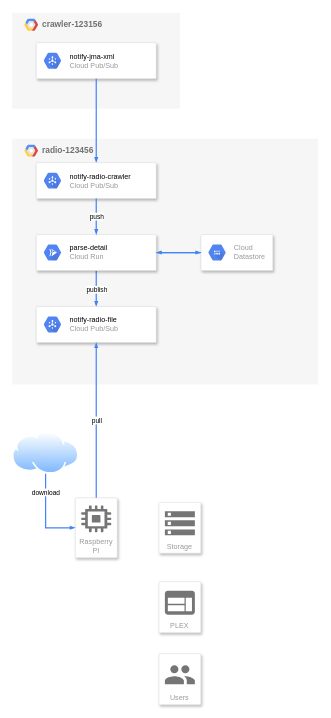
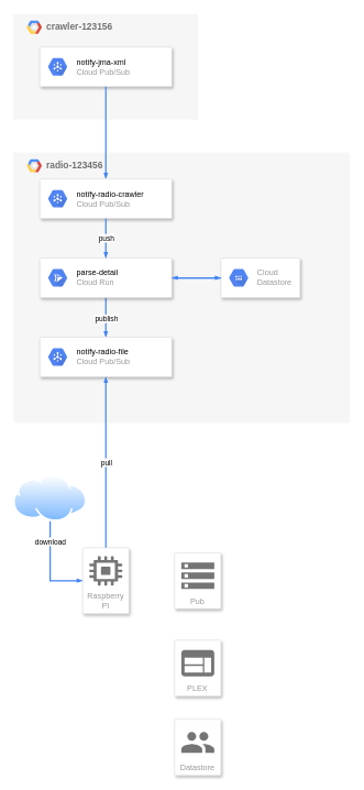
- <mxCell id="30" value="Storage" style="strokeColor=#dddddd;shadow=1;strokeWidth=1;rounded=1;absoluteArcSize=1;arcSize=2;labelPosition=center;verticalLabelPosition=middle;align=center;verticalAlign=bottom;spacingLeft=0;fontColor=#999999;fontSize=12;whiteSpace=wrap;spacingBottom=2;" vertex="1" parent="1"><mxGeometry x="264.47" y="836.5" width="70" height="85" as="geometry" /></mxCell>
+ <mxCell id="30" value="Pub" style="strokeColor=#dddddd;shadow=1;strokeWidth=1;rounded=1;absoluteArcSize=1;arcSize=2;labelPosition=center;verticalLabelPosition=middle;align=center;verticalAlign=bottom;spacingLeft=0;fontColor=#999999;fontSize=12;whiteSpace=wrap;spacingBottom=2;" vertex="1" parent="1"><mxGeometry x="264.47" y="836.5" width="70" height="85" as="geometry" /></mxCell>
- <mxCell id="11" value="Users" style="strokeColor=#dddddd;shadow=1;strokeWidth=1;rounded=1;absoluteArcSize=1;arcSize=2;labelPosition=center;verticalLabelPosition=middle;align=center;verticalAlign=bottom;spacingLeft=0;fontColor=#999999;fontSize=12;whiteSpace=wrap;spacingBottom=2;" parent="1" vertex="1"><mxGeometry x="264.47" y="1089" width="70" height="85" as="geometry" /></mxCell>
+ <mxCell id="11" value="Datastore" style="strokeColor=#dddddd;shadow=1;strokeWidth=1;rounded=1;absoluteArcSize=1;arcSize=2;labelPosition=center;verticalLabelPosition=middle;align=center;verticalAlign=bottom;spacingLeft=0;fontColor=#999999;fontSize=12;whiteSpace=wrap;spacingBottom=2;" parent="1" vertex="1"><mxGeometry x="264.47" y="1089" width="70" height="85" as="geometry" /></mxCell>
